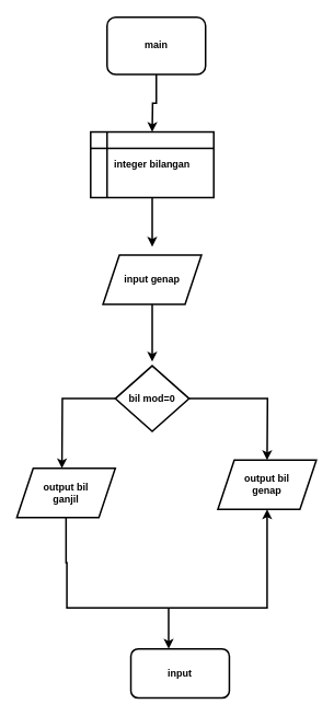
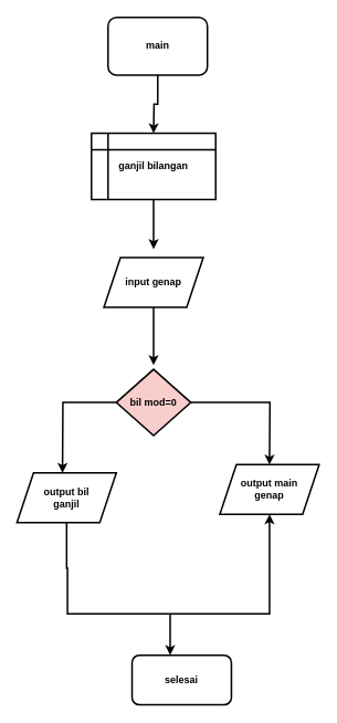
- <mxCell id="5" value="integer bilangan" style="shape=internalStorage;whiteSpace=wrap;html=1;backgroundOutline=1;fontStyle=1;strokeWidth=2;" vertex="1" parent="1"><mxGeometry x="110" y="160" width="150" height="80" as="geometry" /></mxCell>
+ <mxCell id="5" value="ganjil bilangan" style="shape=internalStorage;whiteSpace=wrap;html=1;backgroundOutline=1;fontStyle=1;strokeWidth=2;" vertex="1" parent="1"><mxGeometry x="110" y="160" width="150" height="80" as="geometry" /></mxCell>
- <mxCell id="10" value="bil mod=0" style="rhombus;whiteSpace=wrap;html=1;fontStyle=1;strokeWidth=2;" vertex="1" parent="1"><mxGeometry x="140" y="445" width="90" height="80" as="geometry" /></mxCell>
+ <mxCell id="10" value="bil mod=0" style="rhombus;whiteSpace=wrap;html=1;fontStyle=1;strokeWidth=2;fillColor=#f8cecc;" vertex="1" parent="1"><mxGeometry x="140" y="445" width="90" height="80" as="geometry" /></mxCell>
- <mxCell id="13" value="&lt;div&gt;output bil&lt;/div&gt;&lt;div&gt;genap&lt;br&gt;&lt;/div&gt;" style="shape=parallelogram;perimeter=parallelogramPerimeter;whiteSpace=wrap;html=1;fixedSize=1;fontStyle=1;strokeWidth=2;" vertex="1" parent="1"><mxGeometry x="265" y="560" width="120" height="60" as="geometry" /></mxCell>
+ <mxCell id="13" value="&lt;div&gt;output main&lt;/div&gt;&lt;div&gt;genap&lt;br&gt;&lt;/div&gt;" style="shape=parallelogram;perimeter=parallelogramPerimeter;whiteSpace=wrap;html=1;fixedSize=1;fontStyle=1;strokeWidth=2;" vertex="1" parent="1"><mxGeometry x="265" y="560" width="120" height="60" as="geometry" /></mxCell>
- <mxCell id="15" value="input" style="rounded=1;whiteSpace=wrap;html=1;fontStyle=1;strokeWidth=2;" vertex="1" parent="1"><mxGeometry x="159" y="790" width="120" height="60" as="geometry" /></mxCell>
+ <mxCell id="15" value="selesai" style="rounded=1;whiteSpace=wrap;html=1;fontStyle=1;strokeWidth=2;" vertex="1" parent="1"><mxGeometry x="159" y="790" width="120" height="60" as="geometry" /></mxCell>
